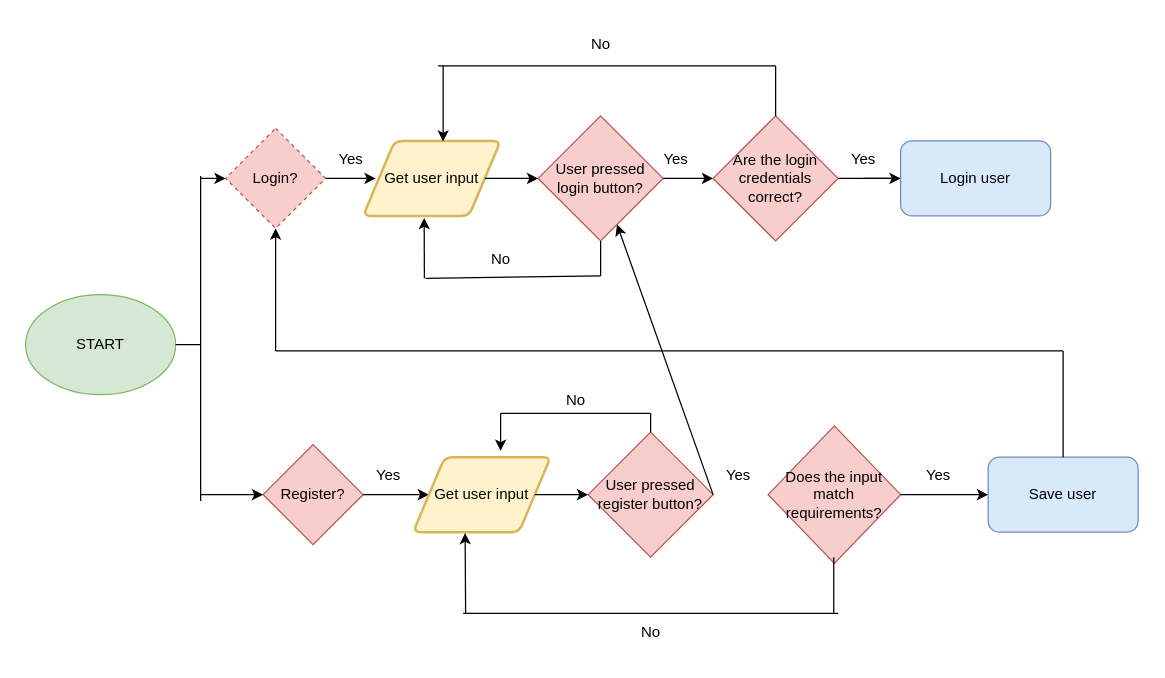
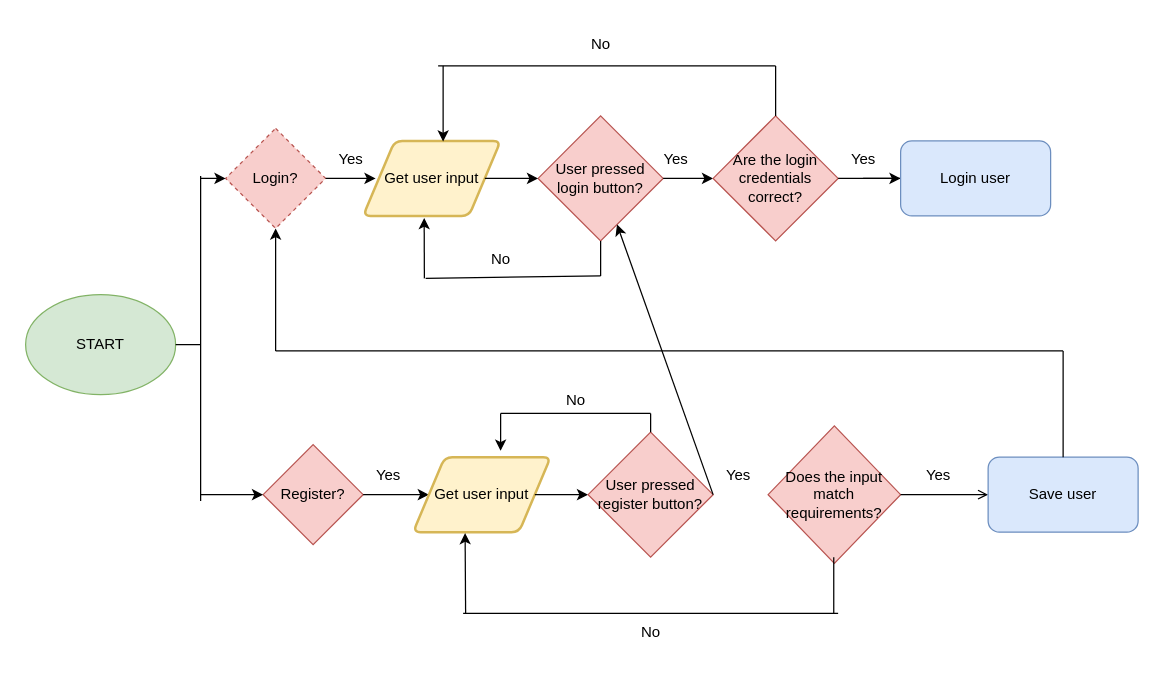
- <mxCell id="41" value="" style="endArrow=classic;html=1;rounded=0;exitX=1;exitY=0.5;exitDx=0;exitDy=0;entryX=0;entryY=0.5;entryDx=0;entryDy=0;" edge="1" parent="1" source="31" target="42"><mxGeometry width="50" height="50" relative="1" as="geometry"><mxPoint x="570" y="310" as="sourcePoint" /><mxPoint x="660" y="395" as="targetPoint" /></mxGeometry></mxCell>
+ <mxCell id="41" value="" style="endArrow=open;html=1;rounded=0;exitX=1;exitY=0.5;exitDx=0;exitDy=0;entryX=0;entryY=0.5;entryDx=0;entryDy=0;" edge="1" parent="1" source="31" target="42"><mxGeometry width="50" height="50" relative="1" as="geometry"><mxPoint x="570" y="310" as="sourcePoint" /><mxPoint x="660" y="395" as="targetPoint" /></mxGeometry></mxCell>
